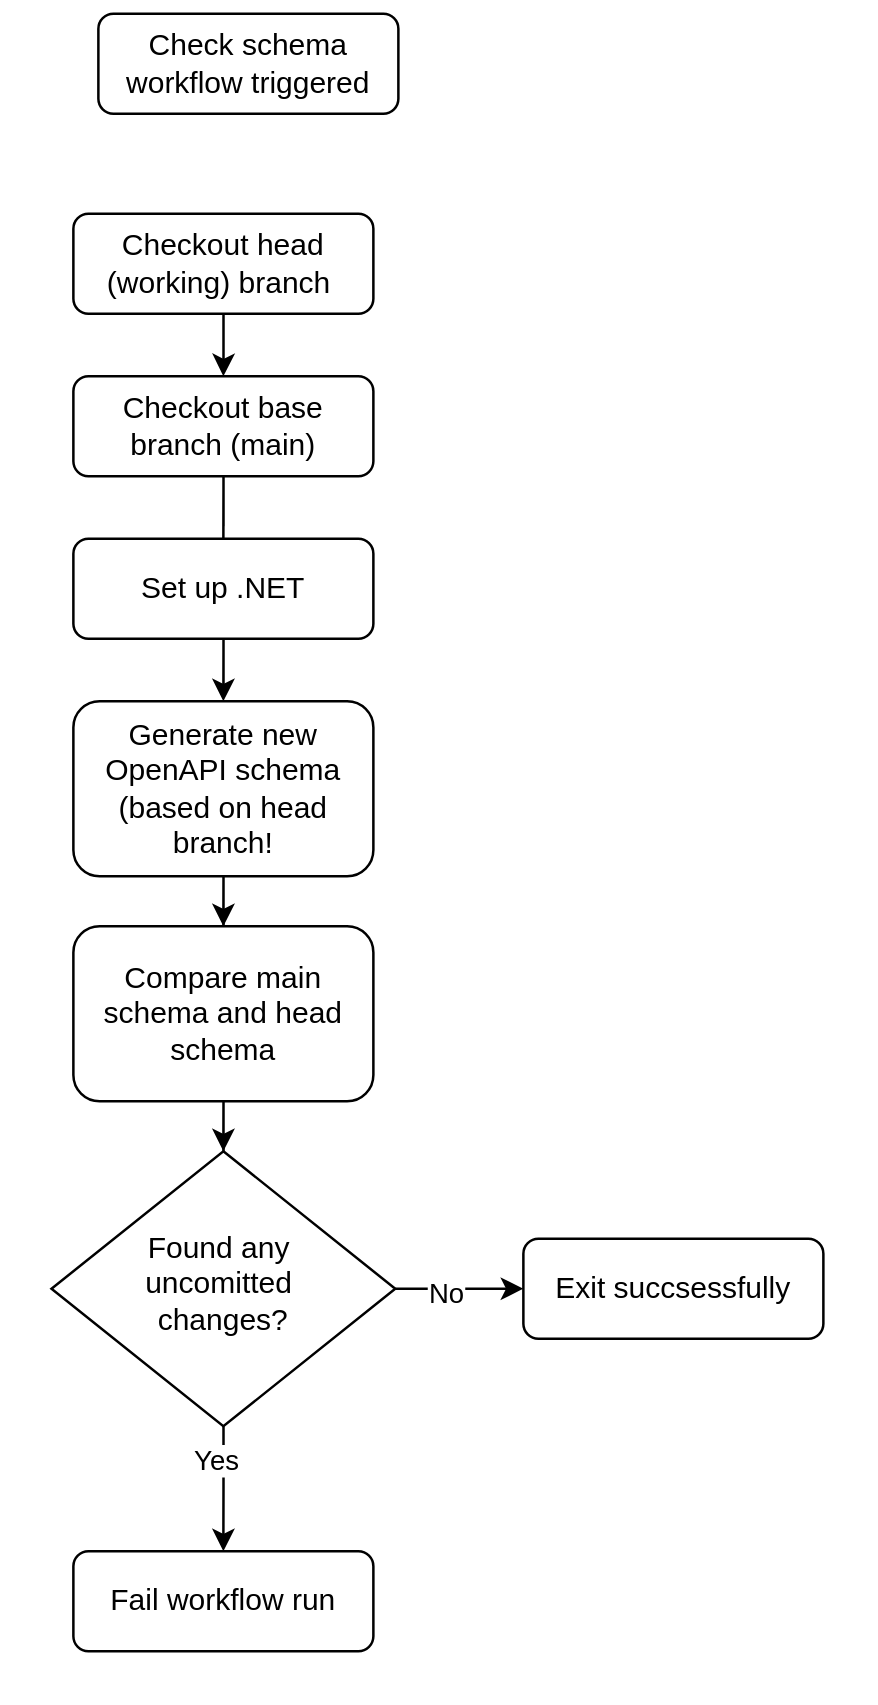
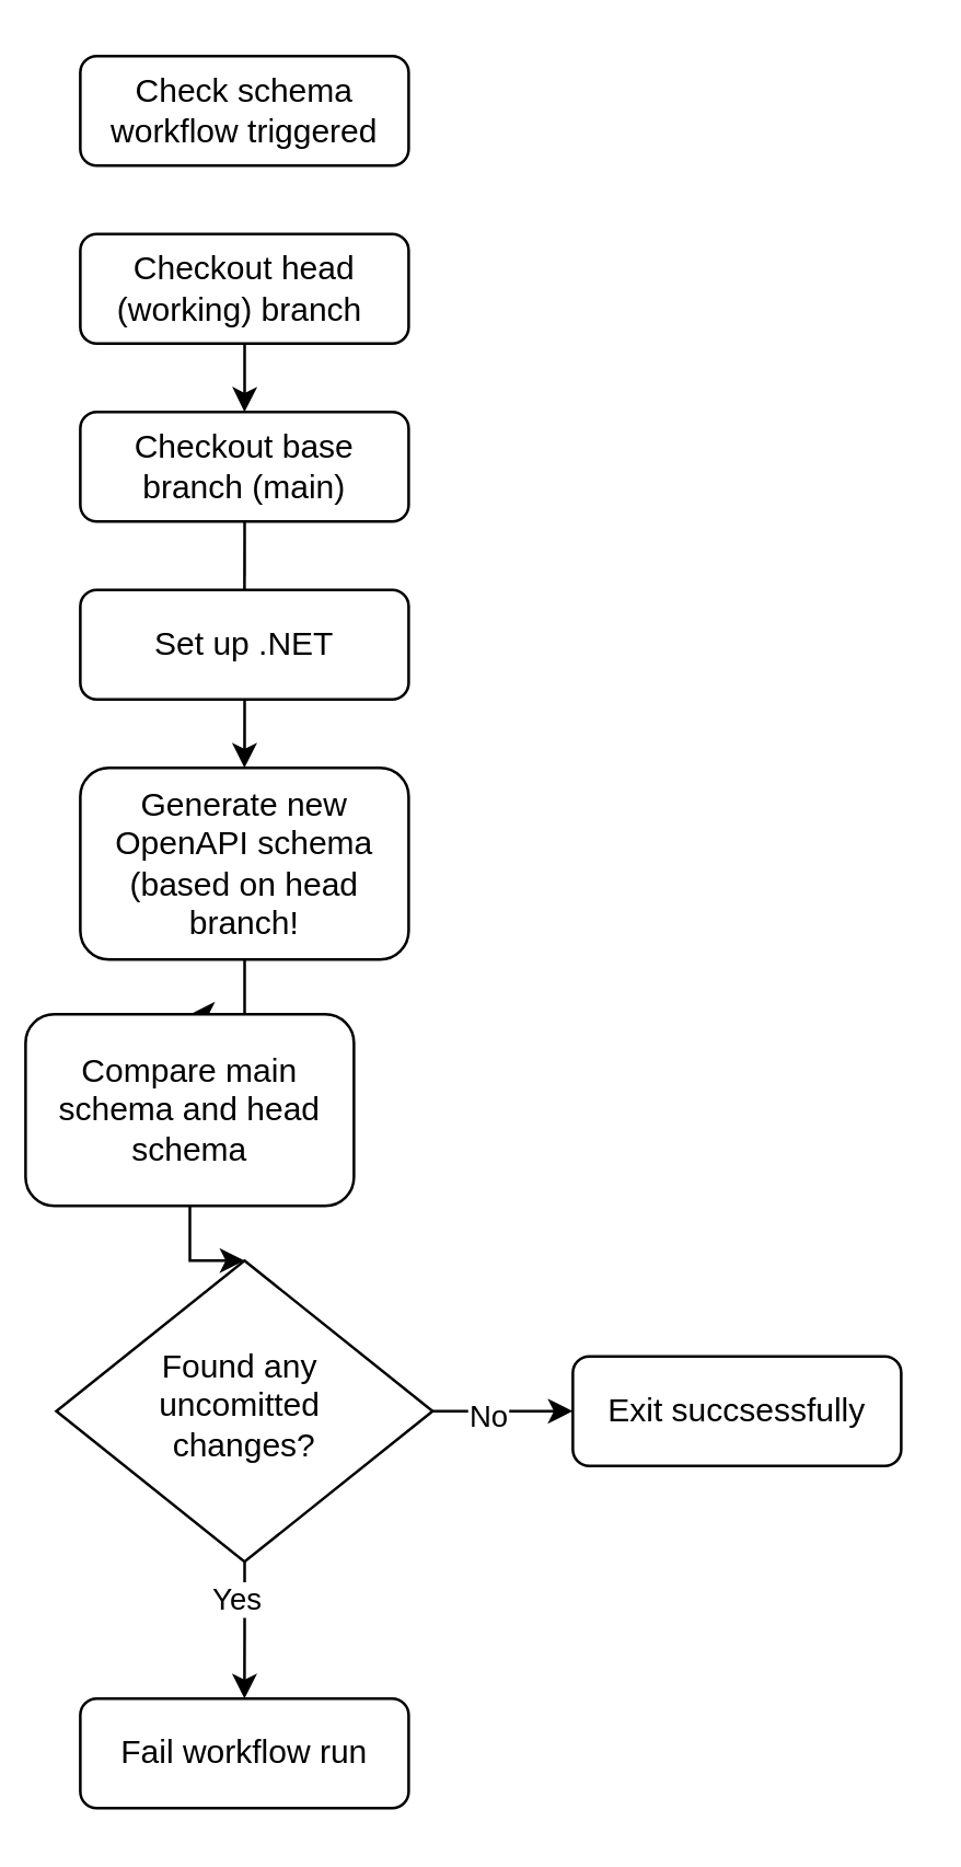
- <mxCell id="2" value="Check schema workflow triggered" style="rounded=1;whiteSpace=wrap;html=1;fontSize=12;glass=0;strokeWidth=1;shadow=0;" parent="1" vertex="1"><mxGeometry x="38.75" y="5" width="120" height="40" as="geometry" /></mxCell>
+ <mxCell id="2" value="Check schema workflow triggered" style="rounded=1;whiteSpace=wrap;html=1;fontSize=12;glass=0;strokeWidth=1;shadow=0;" parent="1" vertex="1"><mxGeometry x="28.75" y="20" width="120" height="40" as="geometry" /></mxCell>
- <mxCell id="19" value="Compare main schema and head schema" style="rounded=1;whiteSpace=wrap;html=1;fontSize=12;glass=0;strokeWidth=1;shadow=0;" vertex="1" parent="1"><mxGeometry x="28.75" y="370" width="120" height="70" as="geometry" /></mxCell>
+ <mxCell id="19" value="Compare main schema and head schema" style="rounded=1;whiteSpace=wrap;html=1;fontSize=12;glass=0;strokeWidth=1;shadow=0;" vertex="1" parent="1"><mxGeometry x="8.75" y="370" width="120" height="70" as="geometry" /></mxCell>
